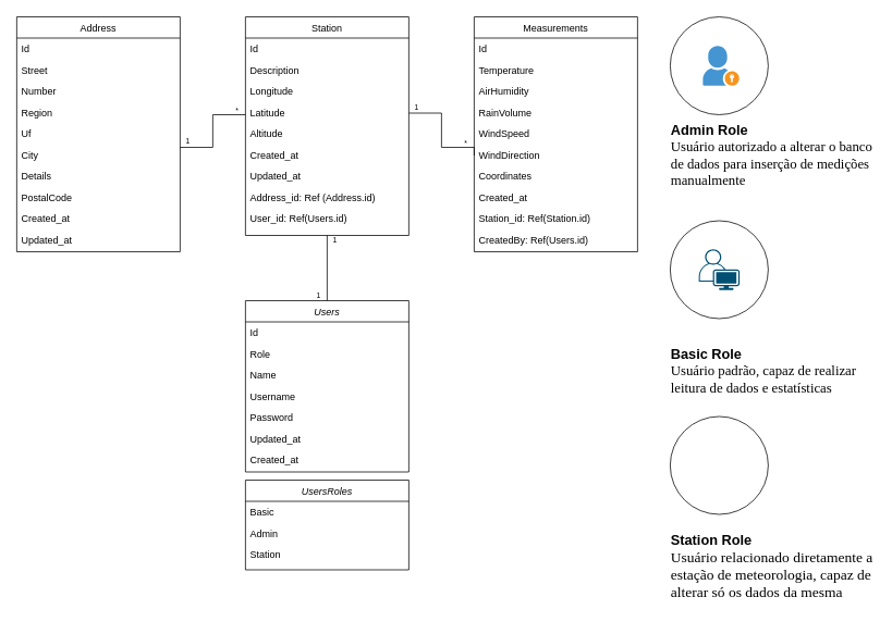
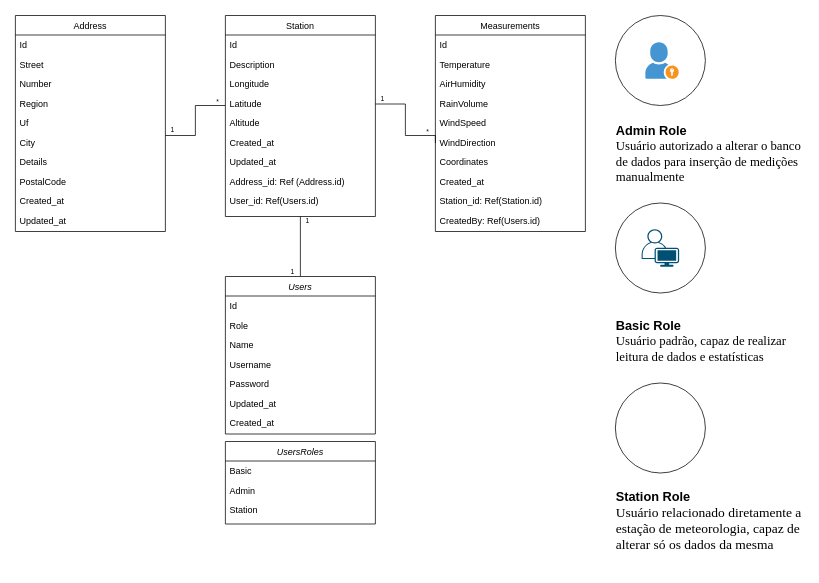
- <mxCell id="60" value="&lt;div style=&quot;text-align: left&quot;&gt;&lt;span&gt;&lt;b&gt;Admin Role&lt;/b&gt;&lt;/span&gt;&lt;/div&gt;&lt;div style=&quot;text-align: left&quot;&gt;&lt;span style=&quot;font-family: &amp;#34;verdana&amp;#34;&quot;&gt;&lt;font style=&quot;font-size: 17px&quot;&gt;Usuário autorizado a alterar o banco de dados para inserção de medições manualmente&lt;/font&gt;&lt;/span&gt;&lt;br&gt;&lt;/div&gt;" style="text;html=1;strokeColor=none;fillColor=none;align=center;verticalAlign=middle;whiteSpace=wrap;rounded=0;fontSize=17;" parent="1" vertex="1"><mxGeometry x="820" y="140" width="250" height="100" as="geometry" /></mxCell>
+ <mxCell id="60" value="&lt;div style=&quot;text-align: left&quot;&gt;&lt;span&gt;&lt;b&gt;Admin Role&lt;/b&gt;&lt;/span&gt;&lt;/div&gt;&lt;div style=&quot;text-align: left&quot;&gt;&lt;span style=&quot;font-family: &amp;#34;verdana&amp;#34;&quot;&gt;&lt;font style=&quot;font-size: 17px&quot;&gt;Usuário autorizado a alterar o banco de dados para inserção de medições manualmente&lt;/font&gt;&lt;/span&gt;&lt;br&gt;&lt;/div&gt;" style="text;html=1;strokeColor=none;fillColor=none;align=center;verticalAlign=middle;whiteSpace=wrap;rounded=0;fontSize=17;" parent="1" vertex="1"><mxGeometry x="820" y="155" width="250" height="100" as="geometry" /></mxCell>
